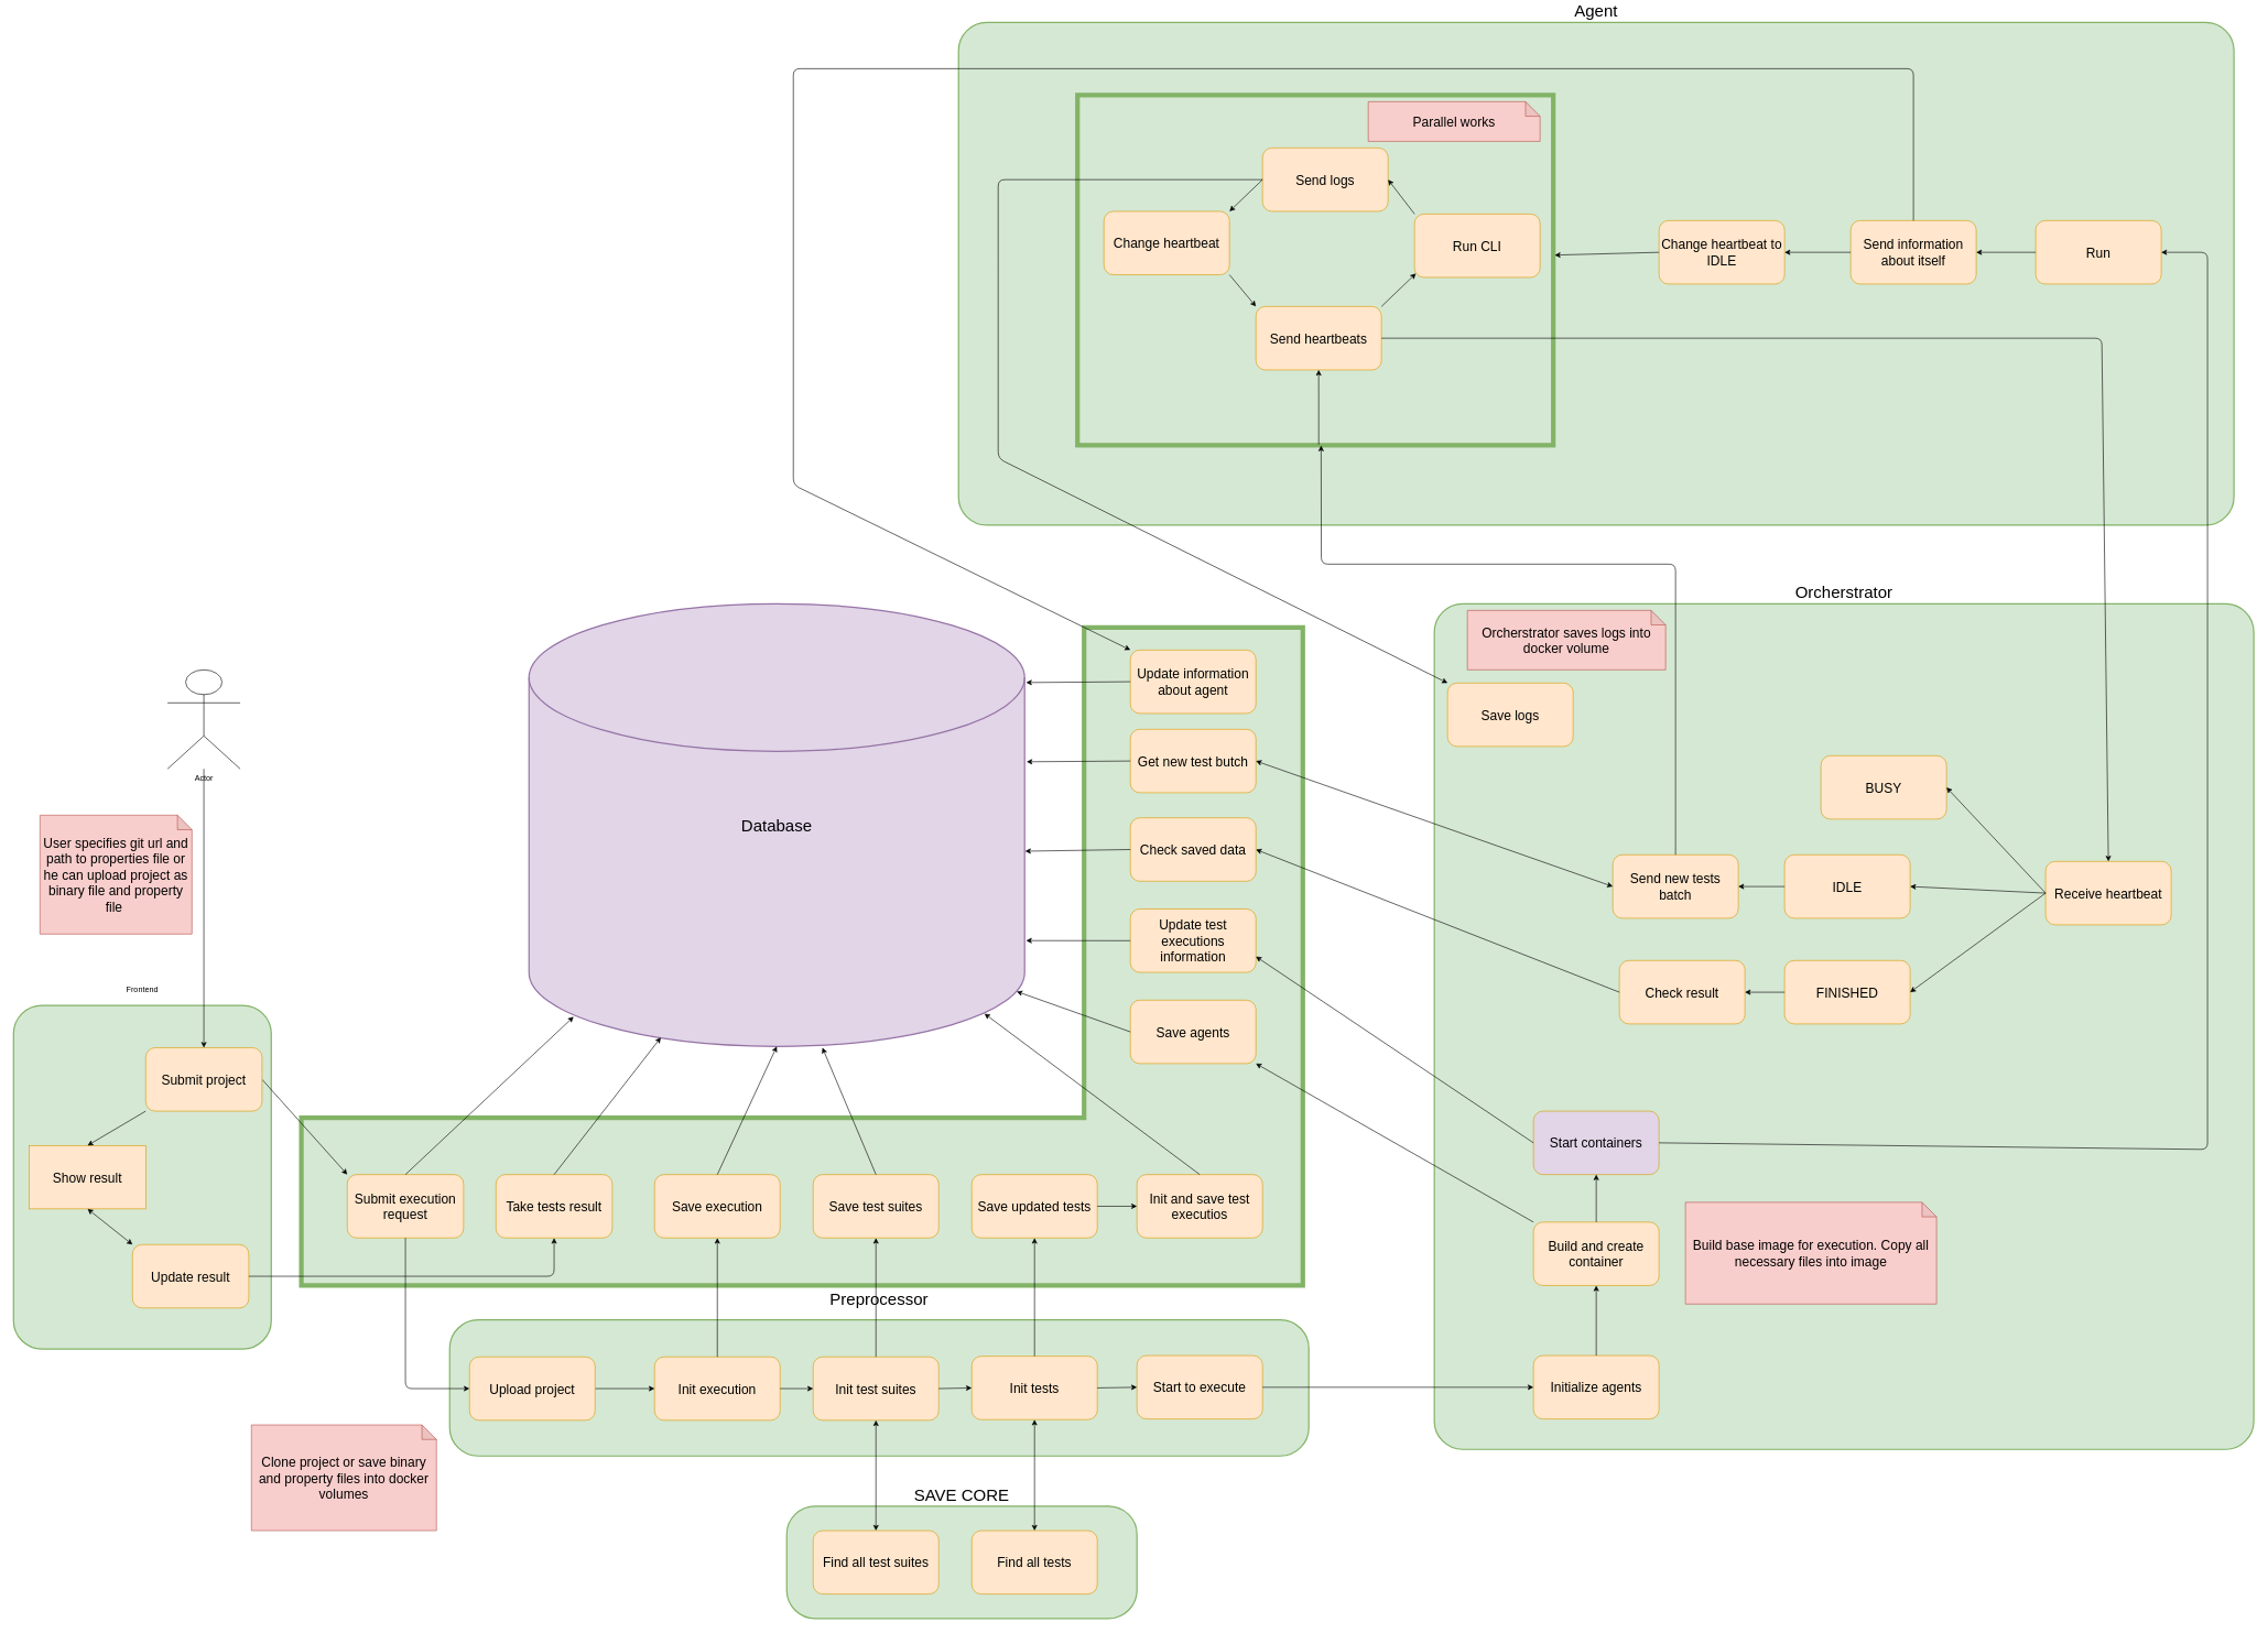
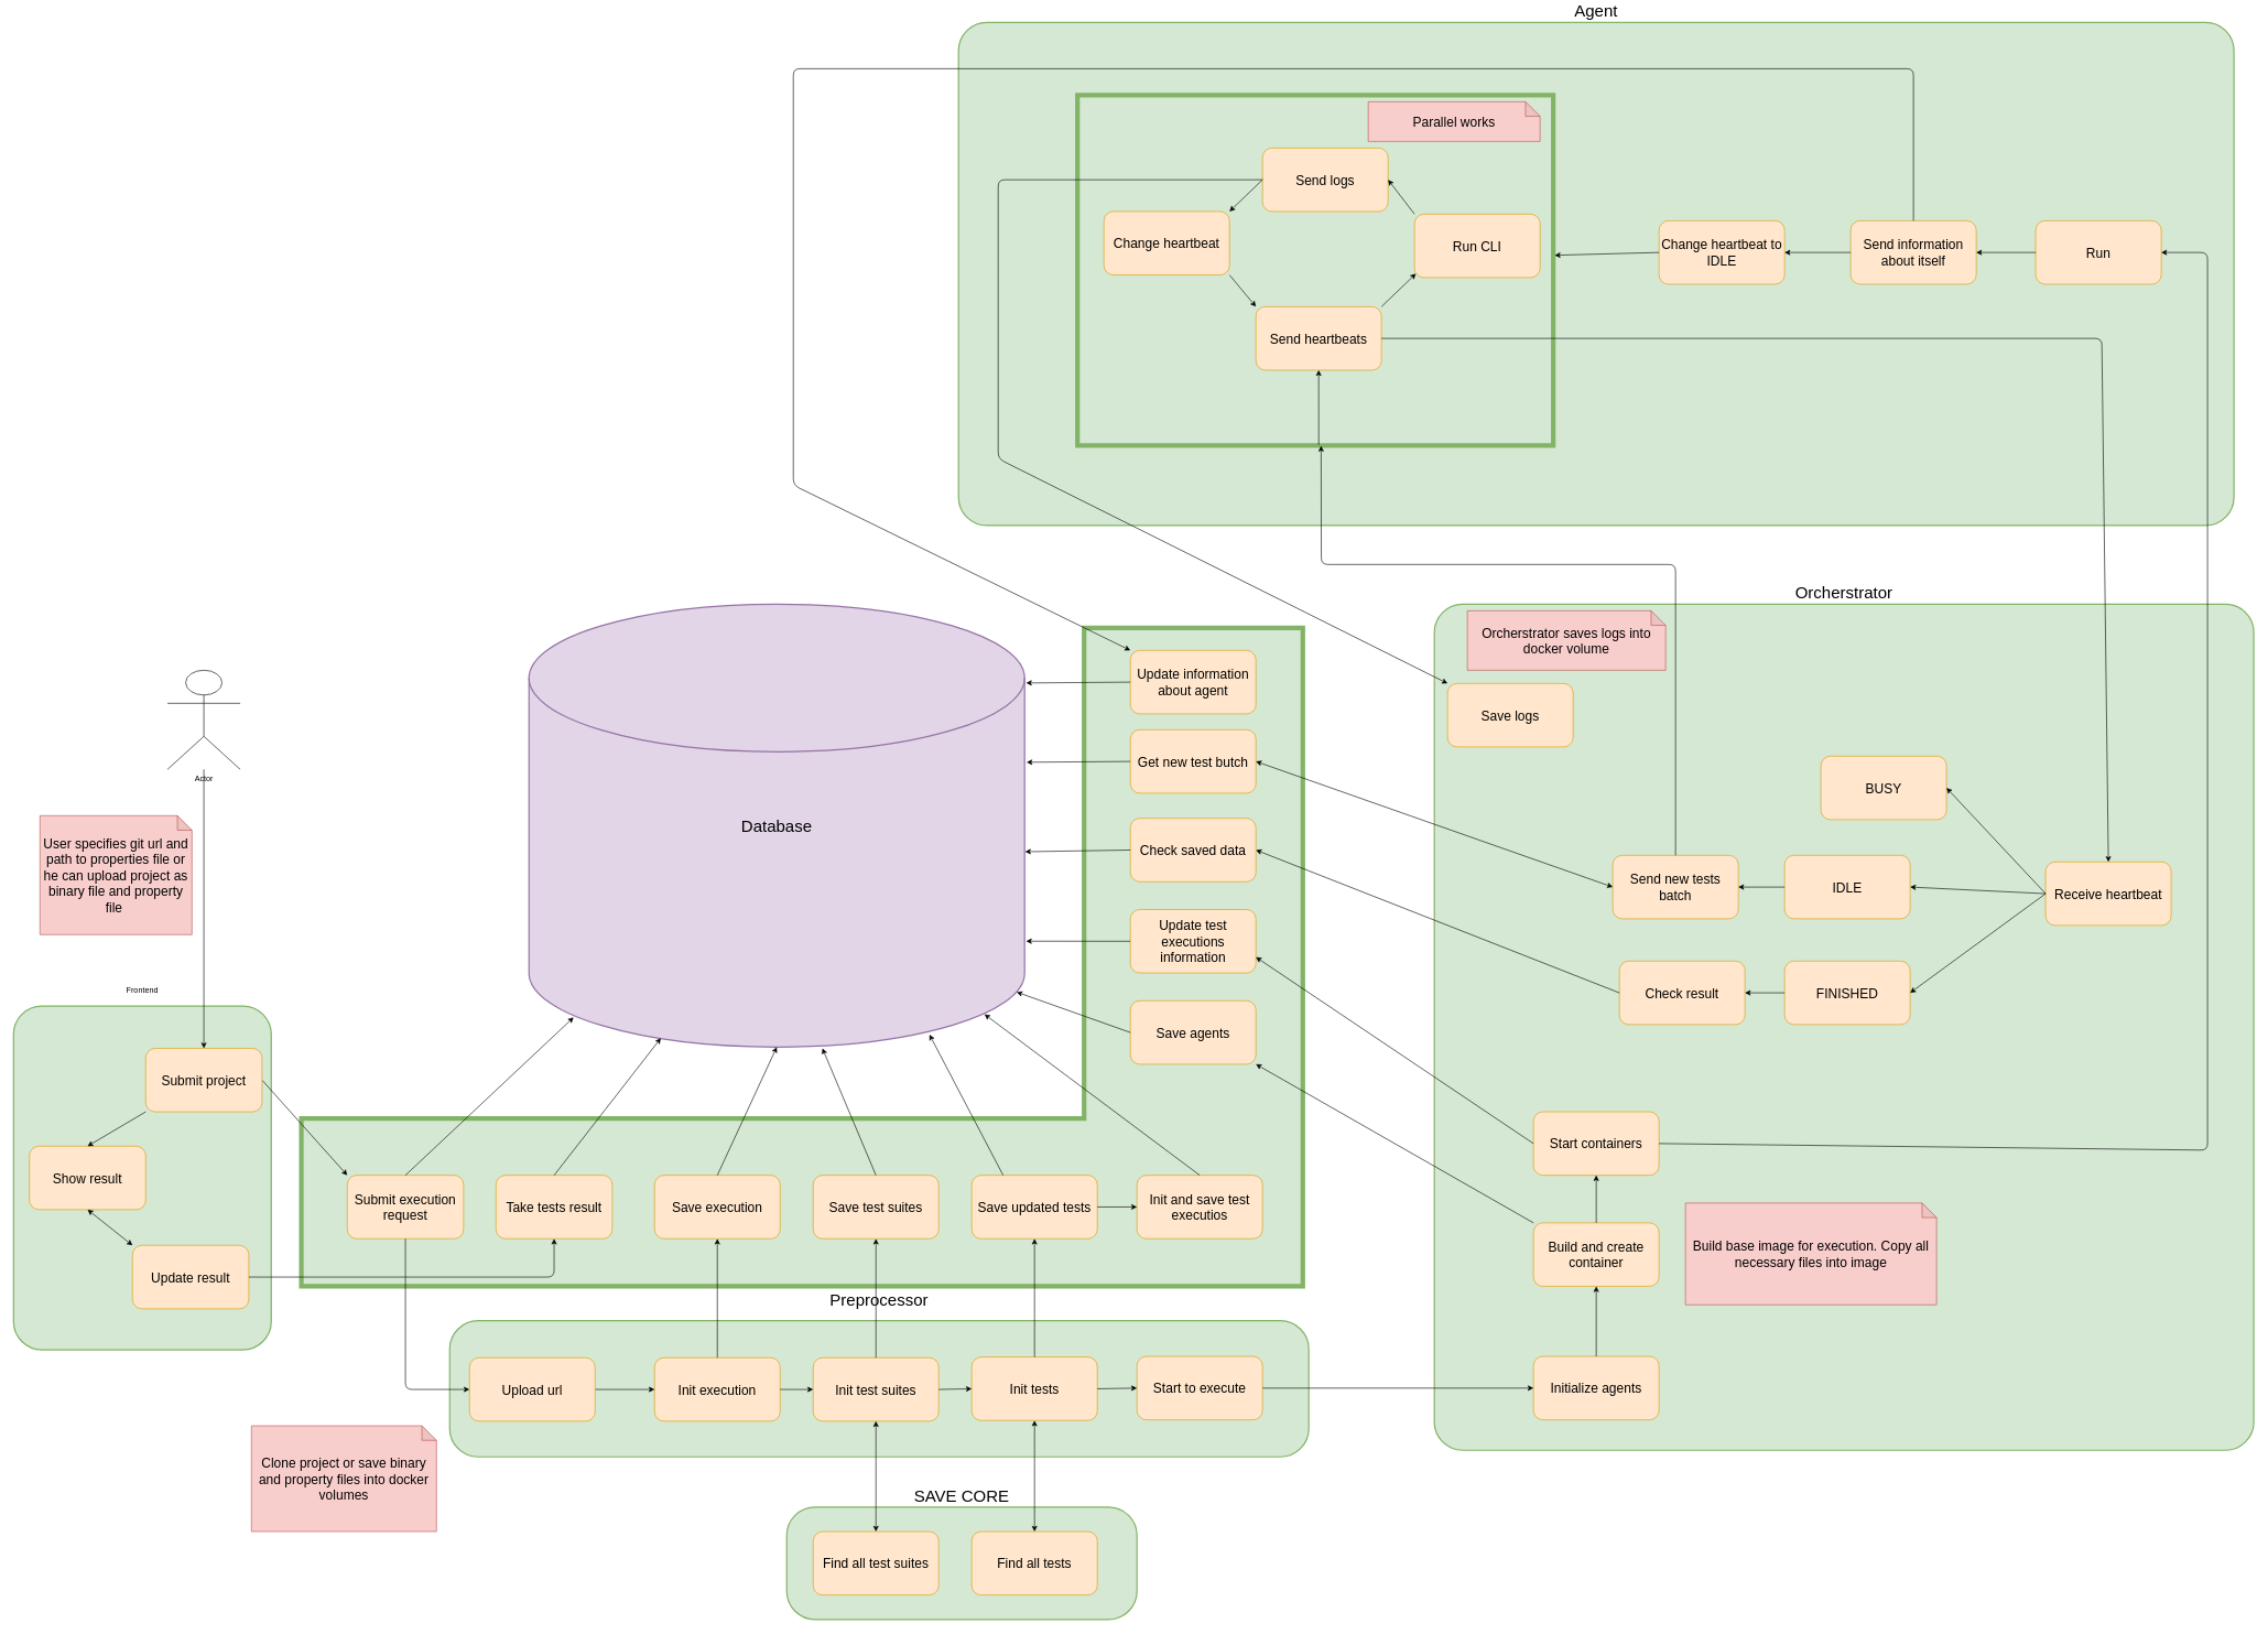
+ <mxCell id="29" value="" style="endArrow=classic;html=1;exitX=0.25;exitY=0;exitDx=0;exitDy=0;entryX=0.808;entryY=0.972;entryDx=0;entryDy=0;entryPerimeter=0;" edge="1" parent="1" source="26" target="11"><mxGeometry width="50" height="50" relative="1" as="geometry"><mxPoint x="1480" y="1730" as="sourcePoint" /><mxPoint x="1530" y="1680" as="targetPoint" /></mxGeometry></mxCell>
- <mxCell id="42" value="&lt;span style=&quot;font-size: 20px&quot;&gt;Start containers&lt;br&gt;&lt;/span&gt;" style="rounded=1;whiteSpace=wrap;html=1;fillColor=#e1d5e7;strokeColor=#d79b00;" vertex="1" parent="1"><mxGeometry x="2320" y="1668" width="190" height="96" as="geometry" /></mxCell>
+ <mxCell id="42" value="&lt;span style=&quot;font-size: 20px&quot;&gt;Start containers&lt;br&gt;&lt;/span&gt;" style="rounded=1;whiteSpace=wrap;html=1;fillColor=#ffe6cc;strokeColor=#d79b00;" vertex="1" parent="1"><mxGeometry x="2320" y="1668" width="190" height="96" as="geometry" /></mxCell>
- <mxCell id="94" value="&lt;font style=&quot;font-size: 20px&quot;&gt;Show result&lt;/font&gt;" style="whiteSpace=wrap;html=1;fillColor=#ffe6cc;strokeColor=#d79b00;rounded=0;" vertex="1" parent="1"><mxGeometry x="44" y="1720" width="176" height="96" as="geometry" /></mxCell>
+ <mxCell id="94" value="&lt;font style=&quot;font-size: 20px&quot;&gt;Show result&lt;/font&gt;" style="rounded=1;whiteSpace=wrap;html=1;fillColor=#ffe6cc;strokeColor=#d79b00;" vertex="1" parent="1"><mxGeometry x="44" y="1720" width="176" height="96" as="geometry" /></mxCell>
- <mxCell id="87" value="&lt;font style=&quot;font-size: 20px&quot;&gt;Upload project&lt;/font&gt;" style="rounded=1;whiteSpace=wrap;html=1;fillColor=#ffe6cc;strokeColor=#d79b00;" vertex="1" parent="1"><mxGeometry x="710" y="2040" width="190" height="96" as="geometry" /></mxCell>
+ <mxCell id="87" value="&lt;font style=&quot;font-size: 20px&quot;&gt;Upload url&lt;/font&gt;" style="rounded=1;whiteSpace=wrap;html=1;fillColor=#ffe6cc;strokeColor=#d79b00;" vertex="1" parent="1"><mxGeometry x="710" y="2040" width="190" height="96" as="geometry" /></mxCell>
